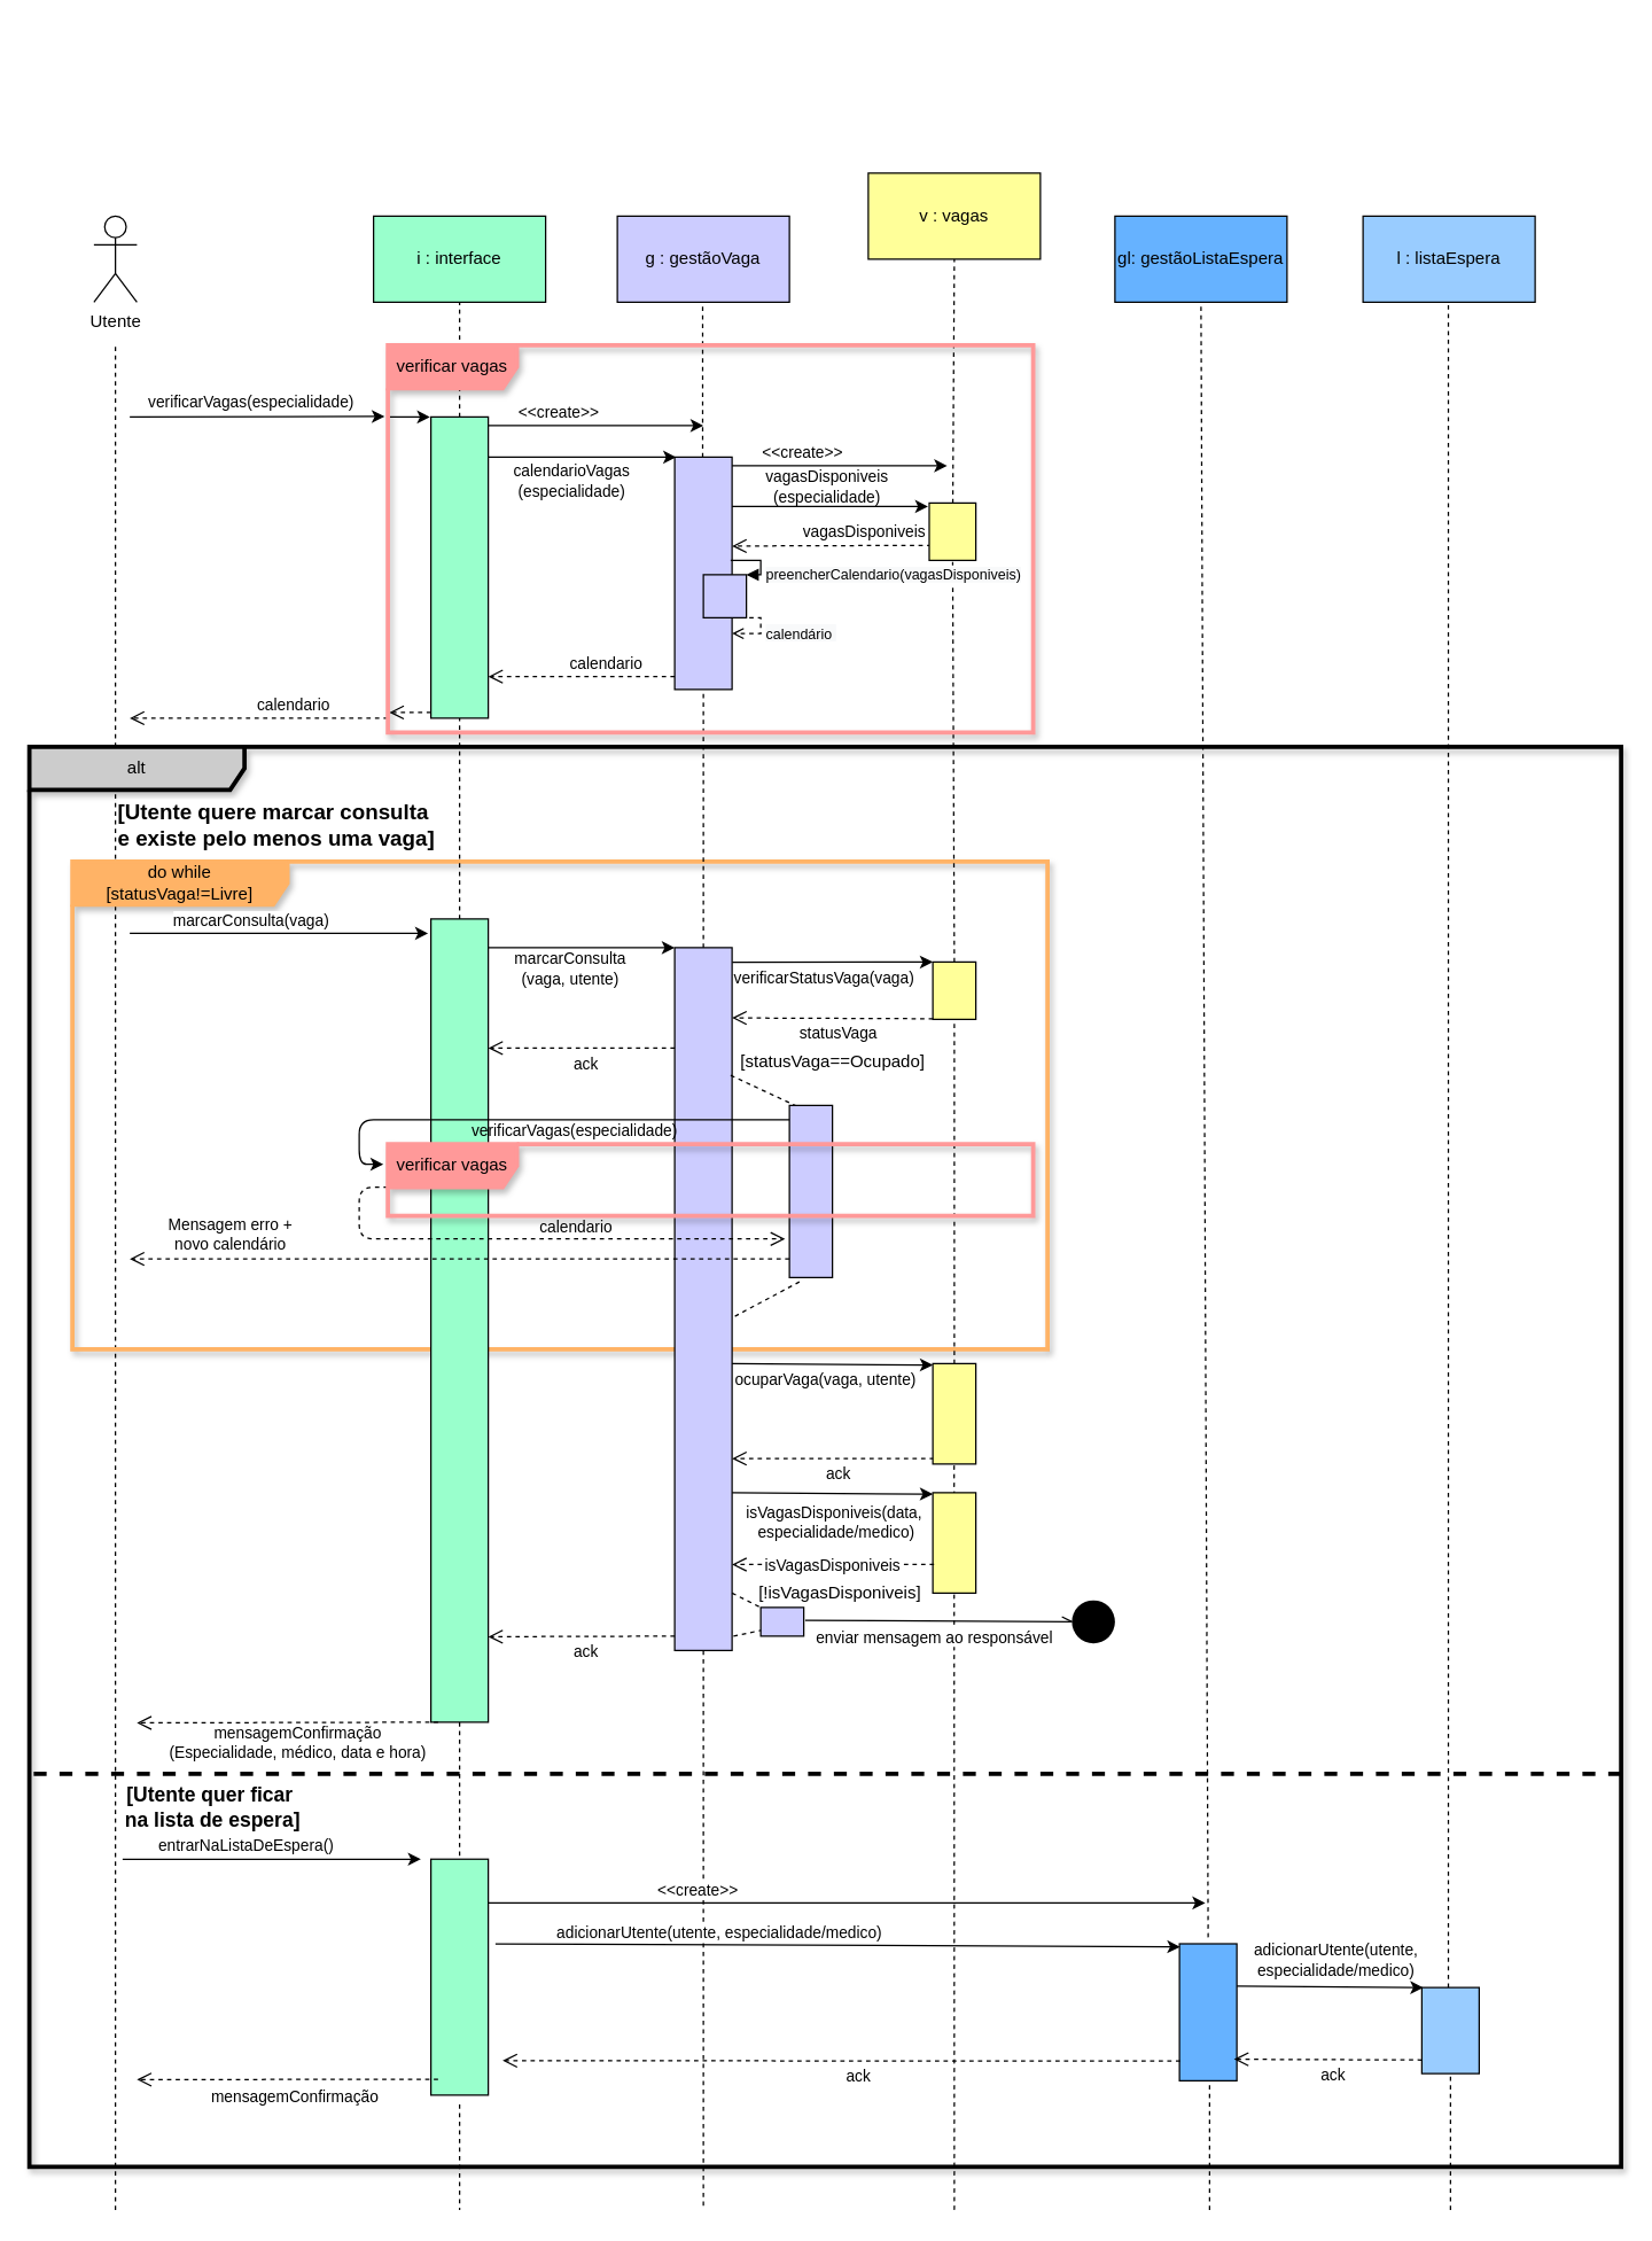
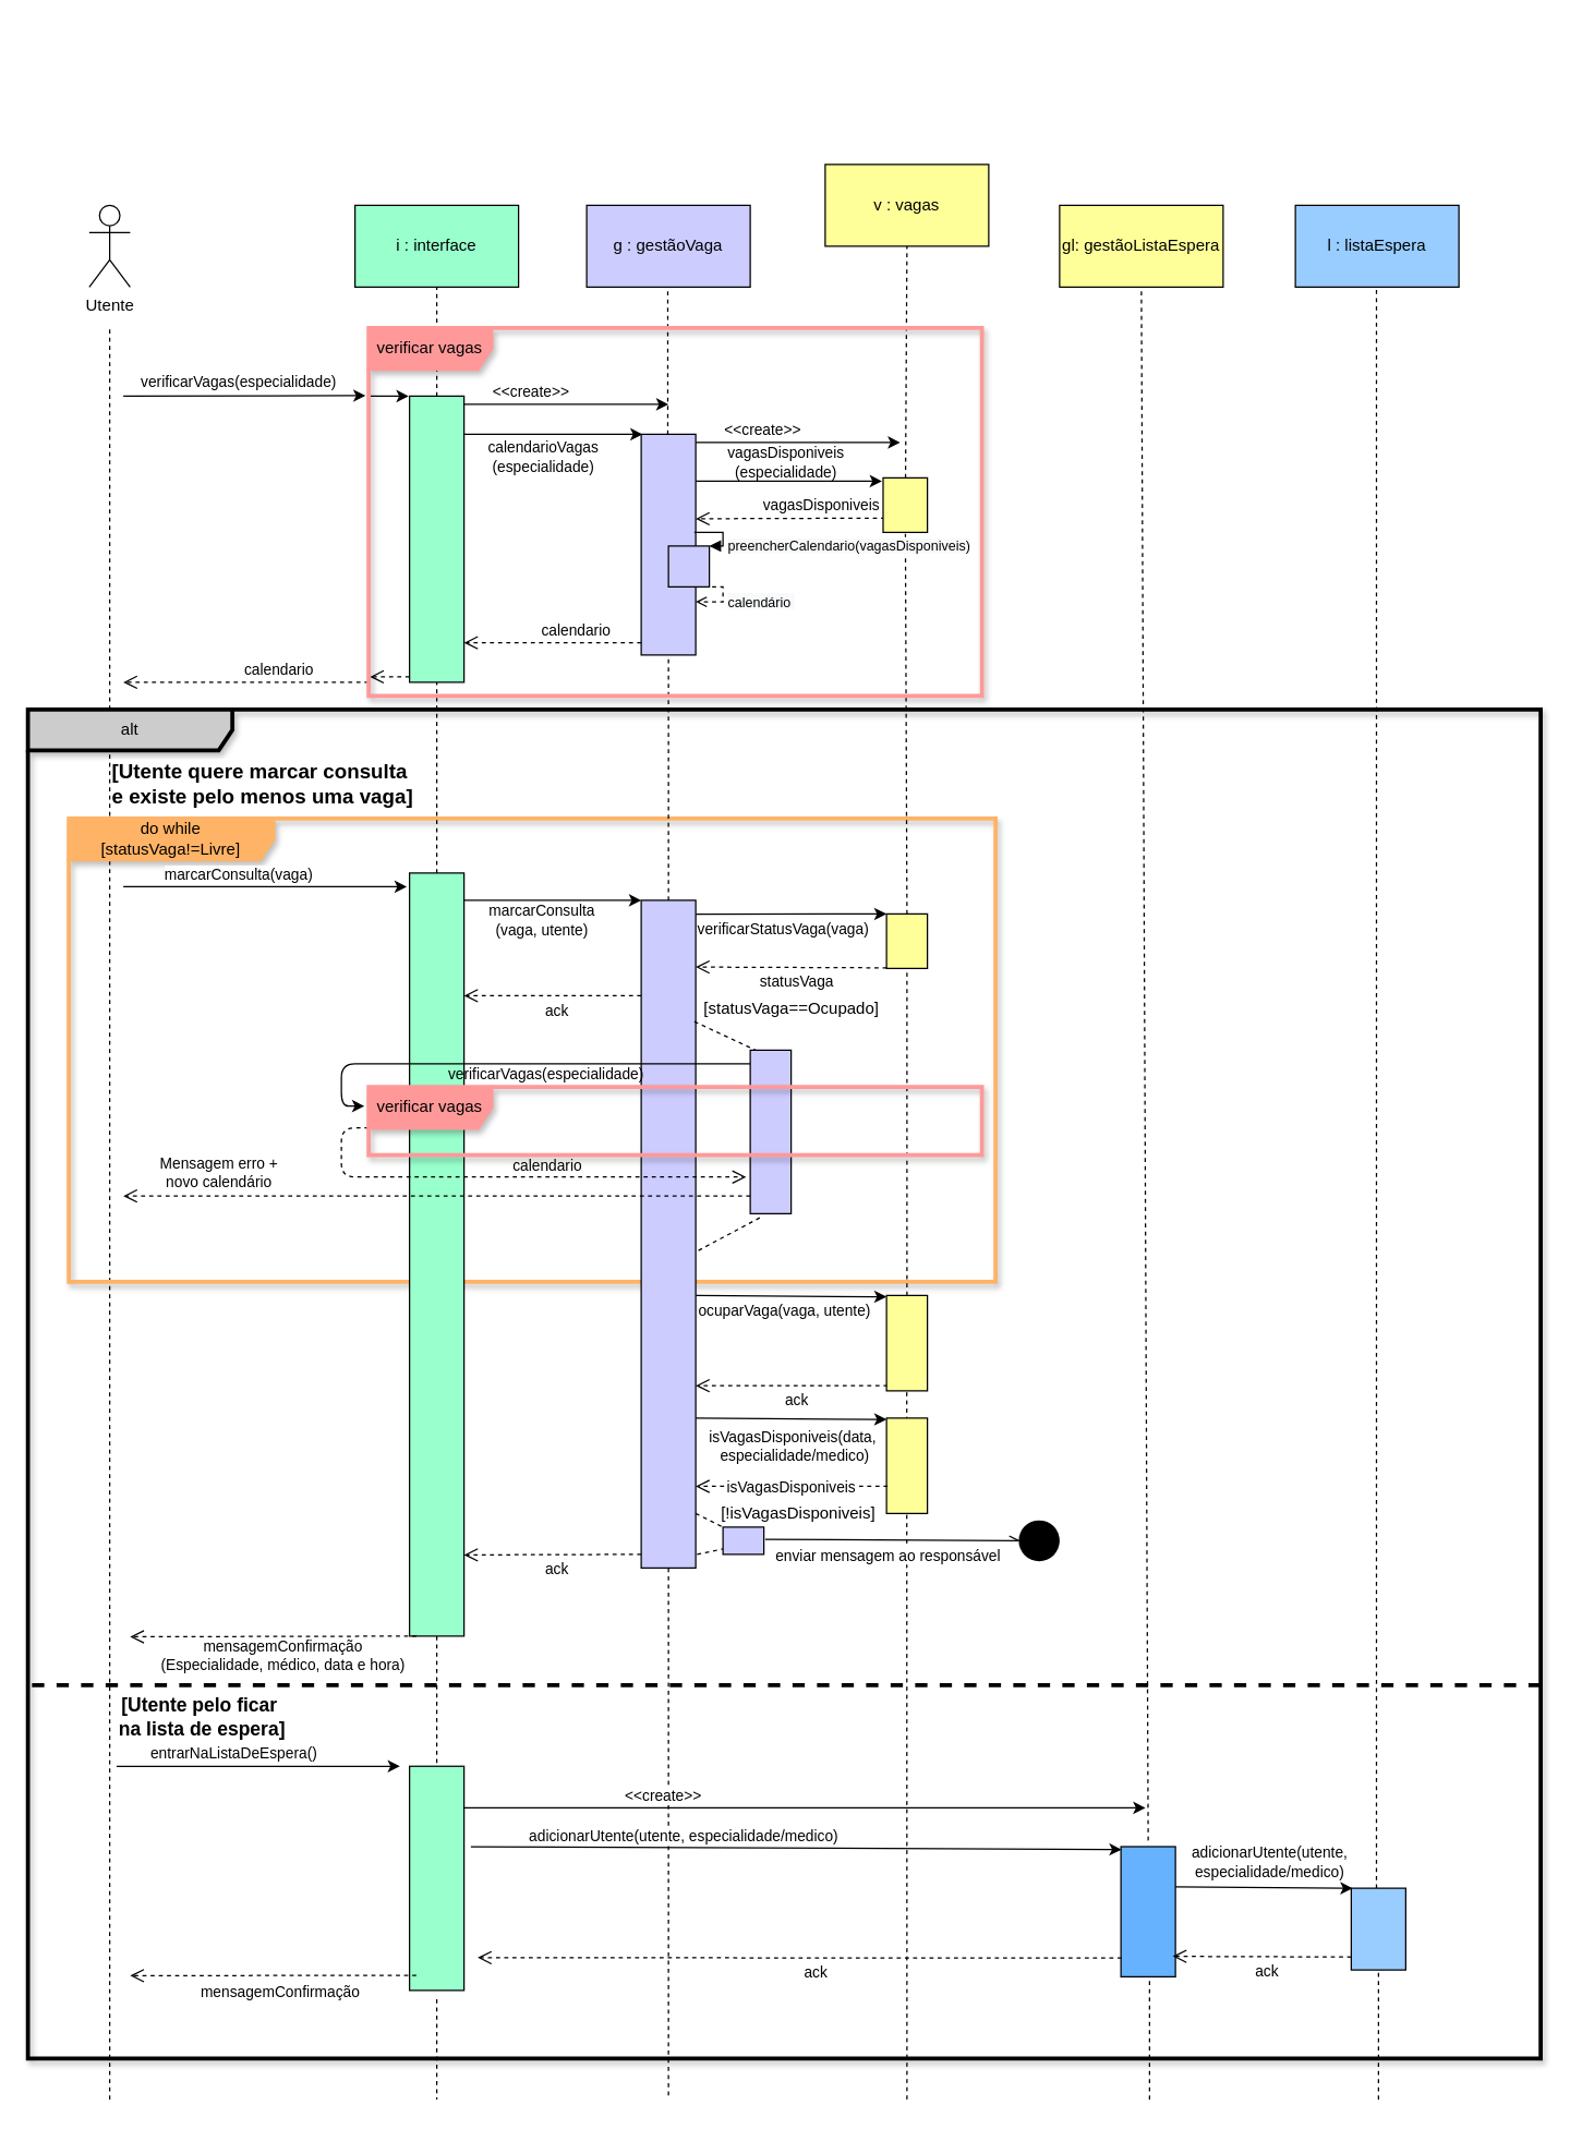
- <mxCell id="90" value="gl: gestãoListaEspera" style="rounded=0;whiteSpace=wrap;html=1;fillColor=#66B2FF;" parent="1" vertex="1"><mxGeometry x="777" y="150" width="120" height="60" as="geometry" /></mxCell>
+ <mxCell id="90" value="gl: gestãoListaEspera" style="rounded=0;whiteSpace=wrap;html=1;fillColor=#ffff99;" parent="1" vertex="1"><mxGeometry x="777" y="150" width="120" height="60" as="geometry" /></mxCell>
- <mxCell id="75" value="&lt;div style=&quot;text-align: center ; font-size: 14px&quot;&gt;&lt;font face=&quot;helvetica&quot; style=&quot;font-size: 14px&quot;&gt;&lt;span style=&quot;background-color: rgb(255 , 255 , 255)&quot;&gt;&lt;b&gt;[Utente quer ficar&amp;nbsp;&lt;/b&gt;&lt;/span&gt;&lt;/font&gt;&lt;/div&gt;&lt;div style=&quot;text-align: center ; font-size: 14px&quot;&gt;&lt;font style=&quot;font-size: 14px&quot;&gt;&lt;b&gt;&lt;font face=&quot;helvetica&quot; style=&quot;font-size: 14px&quot;&gt;&lt;span style=&quot;background-color: rgb(255 , 255 , 255)&quot;&gt;na&amp;nbsp;&lt;/span&gt;&lt;/font&gt;&lt;span style=&quot;background-color: rgb(255 , 255 , 255) ; font-family: &amp;#34;helvetica&amp;#34;&quot;&gt;lista de espera]&lt;/span&gt;&lt;/b&gt;&lt;/font&gt;&lt;/div&gt;" style="text;whiteSpace=wrap;html=1;" parent="1" vertex="1"><mxGeometry x="85" y="1235.5" width="230" height="30" as="geometry" /></mxCell>
+ <mxCell id="75" value="&lt;div style=&quot;text-align: center ; font-size: 14px&quot;&gt;&lt;font face=&quot;helvetica&quot; style=&quot;font-size: 14px&quot;&gt;&lt;span style=&quot;background-color: rgb(255 , 255 , 255)&quot;&gt;&lt;b&gt;[Utente pelo ficar&amp;nbsp;&lt;/b&gt;&lt;/span&gt;&lt;/font&gt;&lt;/div&gt;&lt;div style=&quot;text-align: center ; font-size: 14px&quot;&gt;&lt;font style=&quot;font-size: 14px&quot;&gt;&lt;b&gt;&lt;font face=&quot;helvetica&quot; style=&quot;font-size: 14px&quot;&gt;&lt;span style=&quot;background-color: rgb(255 , 255 , 255)&quot;&gt;na&amp;nbsp;&lt;/span&gt;&lt;/font&gt;&lt;span style=&quot;background-color: rgb(255 , 255 , 255) ; font-family: &amp;#34;helvetica&amp;#34;&quot;&gt;lista de espera]&lt;/span&gt;&lt;/b&gt;&lt;/font&gt;&lt;/div&gt;" style="text;whiteSpace=wrap;html=1;" parent="1" vertex="1"><mxGeometry x="85" y="1235.5" width="230" height="30" as="geometry" /></mxCell>
